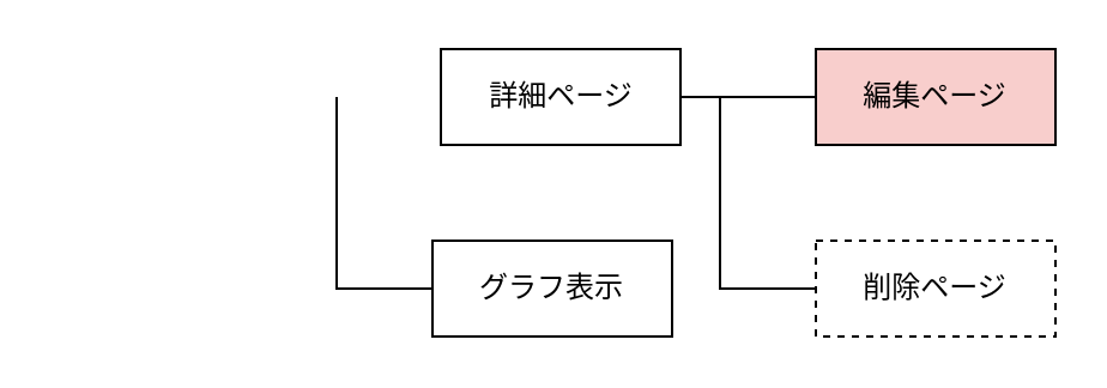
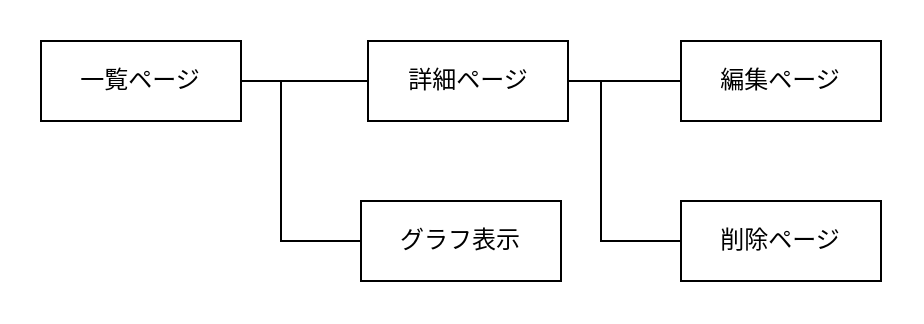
+ <mxCell id="2" value="一覧ページ" style="whiteSpace=wrap;html=1;align=center;" vertex="1" parent="1"><mxGeometry x="20" y="20" width="100" height="40" as="geometry" /></mxCell>
+ <mxCell id="7" value="" style="endArrow=none;html=1;rounded=0;exitX=1;exitY=0.5;exitDx=0;exitDy=0;entryX=0;entryY=0.5;entryDx=0;entryDy=0;" edge="1" parent="1" source="2" target="3"><mxGeometry relative="1" as="geometry"><mxPoint x="40" y="270" as="sourcePoint" /><mxPoint x="200" y="270" as="targetPoint" /></mxGeometry></mxCell>
- <mxCell id="4" value="編集ページ" style="whiteSpace=wrap;html=1;align=center;fillColor=#f8cecc;" vertex="1" parent="1"><mxGeometry x="340" y="20" width="100" height="40" as="geometry" /></mxCell>
+ <mxCell id="4" value="編集ページ" style="whiteSpace=wrap;html=1;align=center;" vertex="1" parent="1"><mxGeometry x="340" y="20" width="100" height="40" as="geometry" /></mxCell>
- <mxCell id="5" value="削除ページ" style="whiteSpace=wrap;html=1;align=center;dashed=1;" vertex="1" parent="1"><mxGeometry x="340" y="100" width="100" height="40" as="geometry" /></mxCell>
+ <mxCell id="5" value="削除ページ" style="whiteSpace=wrap;html=1;align=center;" vertex="1" parent="1"><mxGeometry x="340" y="100" width="100" height="40" as="geometry" /></mxCell>
